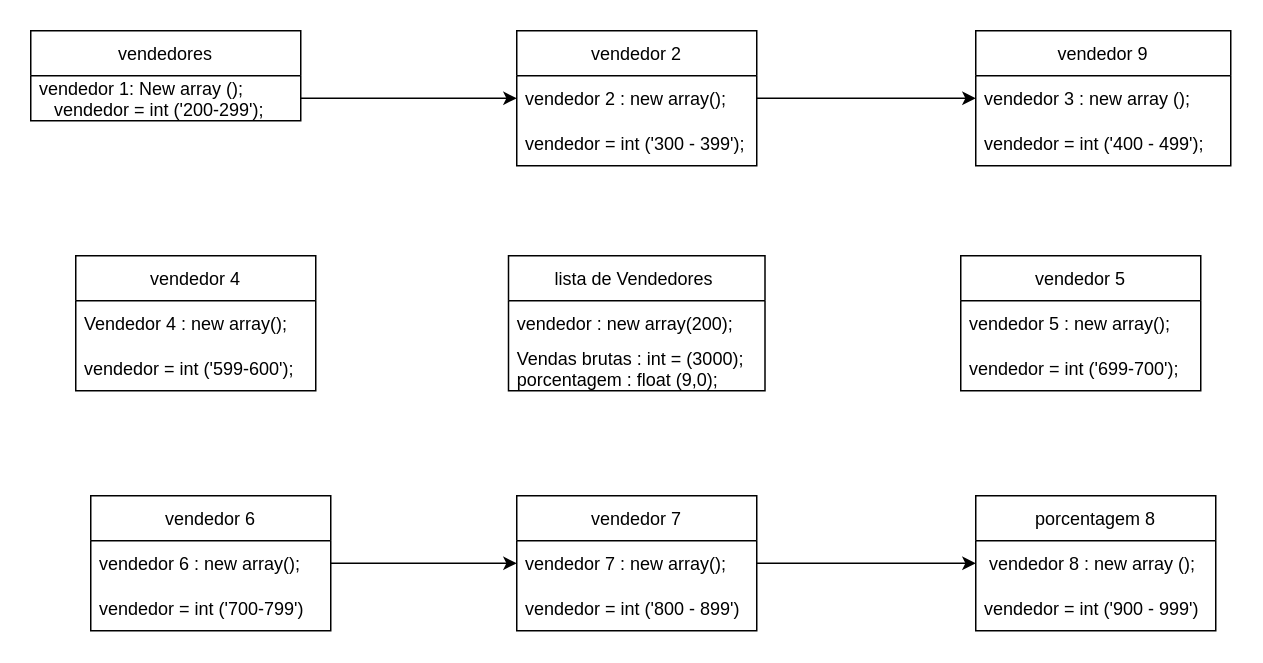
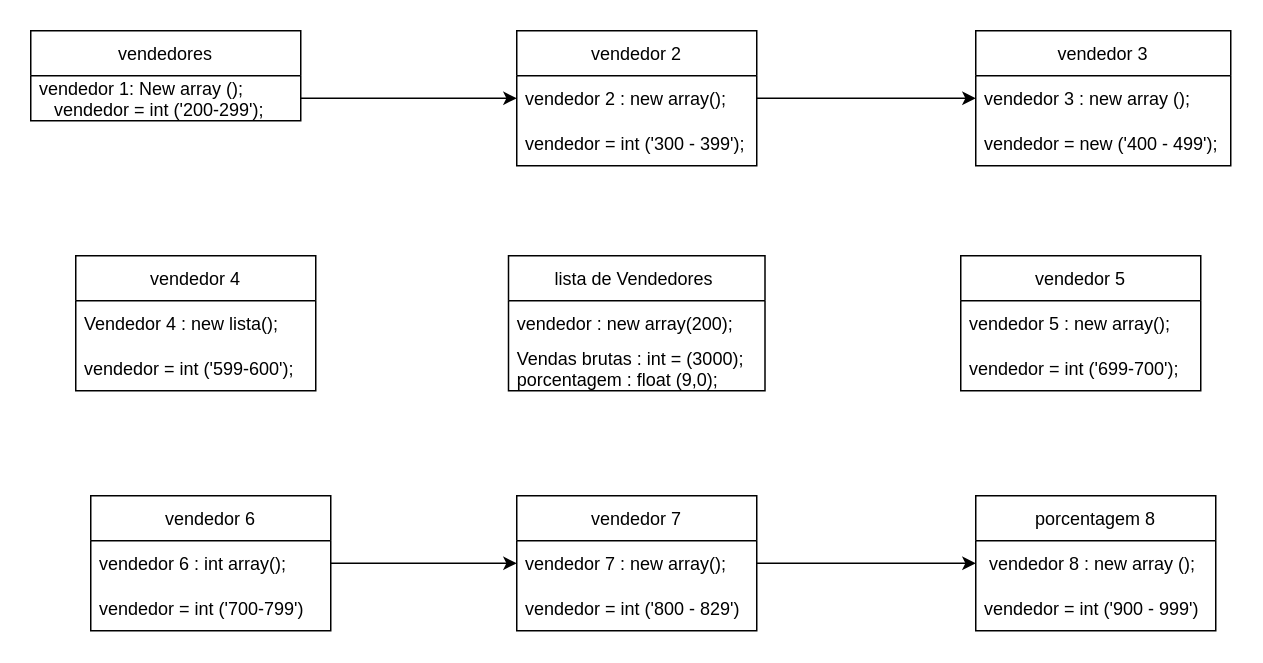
- <mxCell id="8" value="vendedor 9" style="swimlane;fontStyle=0;childLayout=stackLayout;horizontal=1;startSize=30;horizontalStack=0;resizeParent=1;resizeParentMax=0;resizeLast=0;collapsible=1;marginBottom=0;" parent="1" vertex="1"><mxGeometry x="650" y="20" width="170" height="90" as="geometry" /></mxCell>
+ <mxCell id="8" value="vendedor 3" style="swimlane;fontStyle=0;childLayout=stackLayout;horizontal=1;startSize=30;horizontalStack=0;resizeParent=1;resizeParentMax=0;resizeLast=0;collapsible=1;marginBottom=0;" parent="1" vertex="1"><mxGeometry x="650" y="20" width="170" height="90" as="geometry" /></mxCell>
- <mxCell id="10" value="vendedor = int ('400 - 499');" style="text;strokeColor=none;fillColor=none;align=left;verticalAlign=middle;spacingLeft=4;spacingRight=4;overflow=hidden;points=[[0,0.5],[1,0.5]];portConstraint=eastwest;rotatable=0;" parent="8" vertex="1"><mxGeometry y="60" width="170" height="30" as="geometry" /></mxCell>
+ <mxCell id="10" value="vendedor = new ('400 - 499');" style="text;strokeColor=none;fillColor=none;align=left;verticalAlign=middle;spacingLeft=4;spacingRight=4;overflow=hidden;points=[[0,0.5],[1,0.5]];portConstraint=eastwest;rotatable=0;" parent="8" vertex="1"><mxGeometry y="60" width="170" height="30" as="geometry" /></mxCell>
- <mxCell id="12" value="Vendedor 4 : new array();" style="text;strokeColor=none;fillColor=none;align=left;verticalAlign=middle;spacingLeft=4;spacingRight=4;overflow=hidden;points=[[0,0.5],[1,0.5]];portConstraint=eastwest;rotatable=0;" parent="11" vertex="1"><mxGeometry y="30" width="160" height="30" as="geometry" /></mxCell>
+ <mxCell id="12" value="Vendedor 4 : new lista();" style="text;strokeColor=none;fillColor=none;align=left;verticalAlign=middle;spacingLeft=4;spacingRight=4;overflow=hidden;points=[[0,0.5],[1,0.5]];portConstraint=eastwest;rotatable=0;" parent="11" vertex="1"><mxGeometry y="30" width="160" height="30" as="geometry" /></mxCell>
- <mxCell id="22" value="vendedor 6 : new array();" style="text;strokeColor=none;fillColor=none;align=left;verticalAlign=middle;spacingLeft=4;spacingRight=4;overflow=hidden;points=[[0,0.5],[1,0.5]];portConstraint=eastwest;rotatable=0;" parent="21" vertex="1"><mxGeometry y="30" width="160" height="30" as="geometry" /></mxCell>
+ <mxCell id="22" value="vendedor 6 : int array();" style="text;strokeColor=none;fillColor=none;align=left;verticalAlign=middle;spacingLeft=4;spacingRight=4;overflow=hidden;points=[[0,0.5],[1,0.5]];portConstraint=eastwest;rotatable=0;" parent="21" vertex="1"><mxGeometry y="30" width="160" height="30" as="geometry" /></mxCell>
- <mxCell id="27" value="vendedor = int ('800 - 899')" style="text;strokeColor=none;fillColor=none;align=left;verticalAlign=middle;spacingLeft=4;spacingRight=4;overflow=hidden;points=[[0,0.5],[1,0.5]];portConstraint=eastwest;rotatable=0;" parent="25" vertex="1"><mxGeometry y="60" width="160" height="30" as="geometry" /></mxCell>
+ <mxCell id="27" value="vendedor = int ('800 - 829')" style="text;strokeColor=none;fillColor=none;align=left;verticalAlign=middle;spacingLeft=4;spacingRight=4;overflow=hidden;points=[[0,0.5],[1,0.5]];portConstraint=eastwest;rotatable=0;" parent="25" vertex="1"><mxGeometry y="60" width="160" height="30" as="geometry" /></mxCell>
